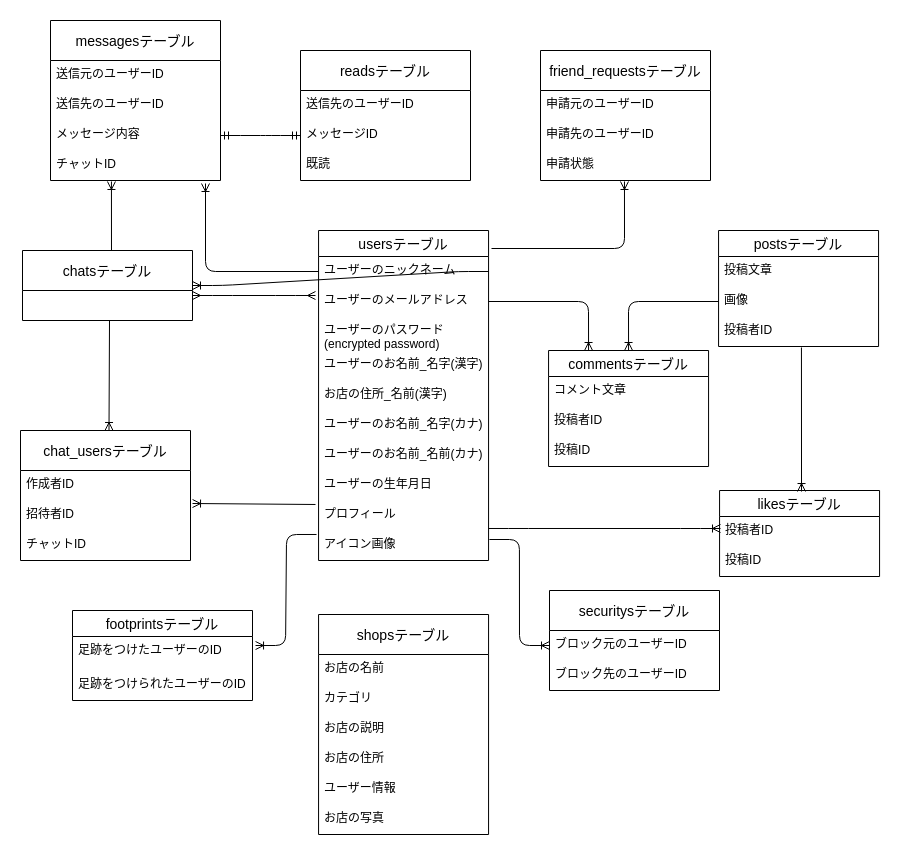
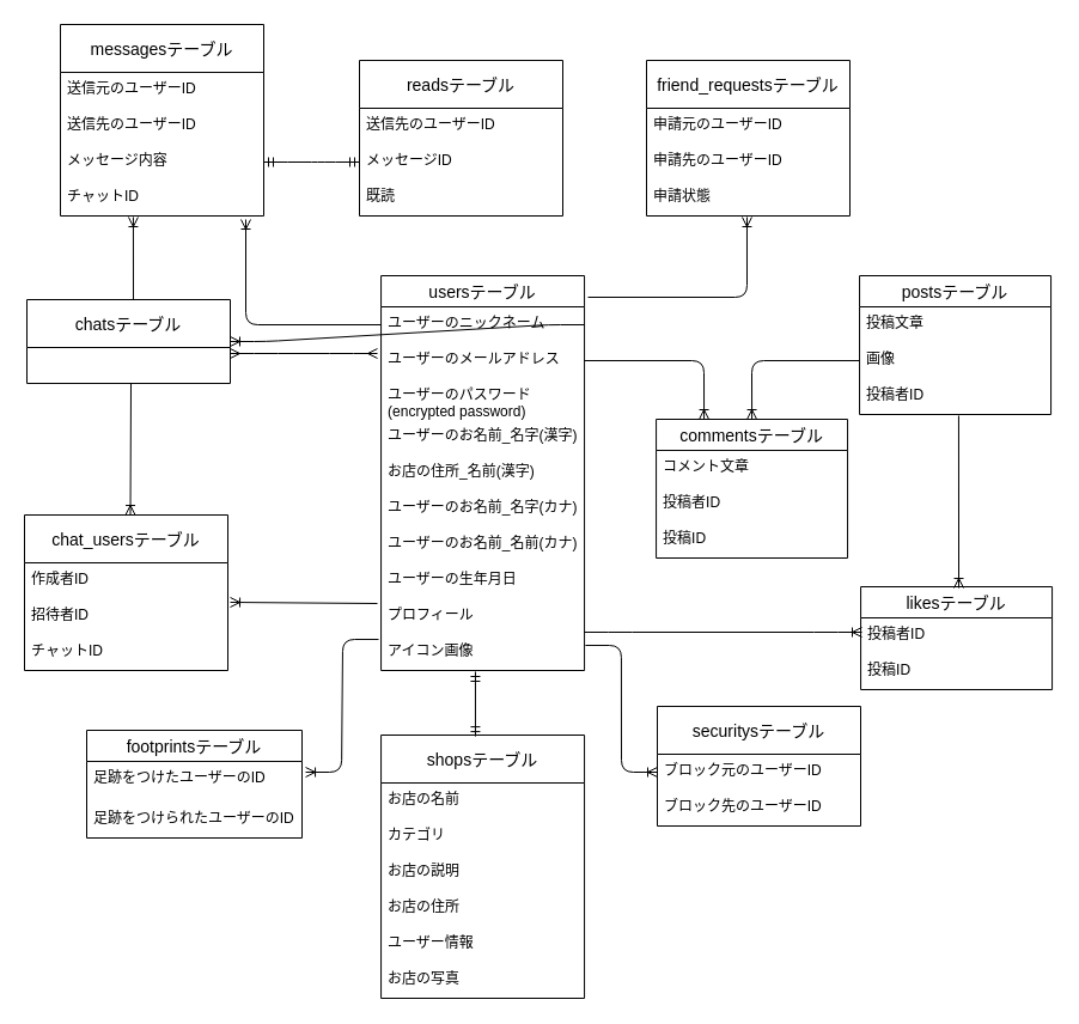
+ <mxCell id="66" value="" style="endArrow=ERmandOne;html=1;endFill=0;startArrow=ERmandOne;startFill=0;exitX=0.464;exitY=1.033;exitDx=0;exitDy=0;exitPerimeter=0;entryX=0.464;entryY=0.005;entryDx=0;entryDy=0;entryPerimeter=0;" parent="1" source="23" target="54" edge="1"><mxGeometry width="50" height="50" relative="1" as="geometry"><mxPoint x="396" y="576" as="sourcePoint" /><mxPoint x="396" y="639" as="targetPoint" /></mxGeometry></mxCell>
